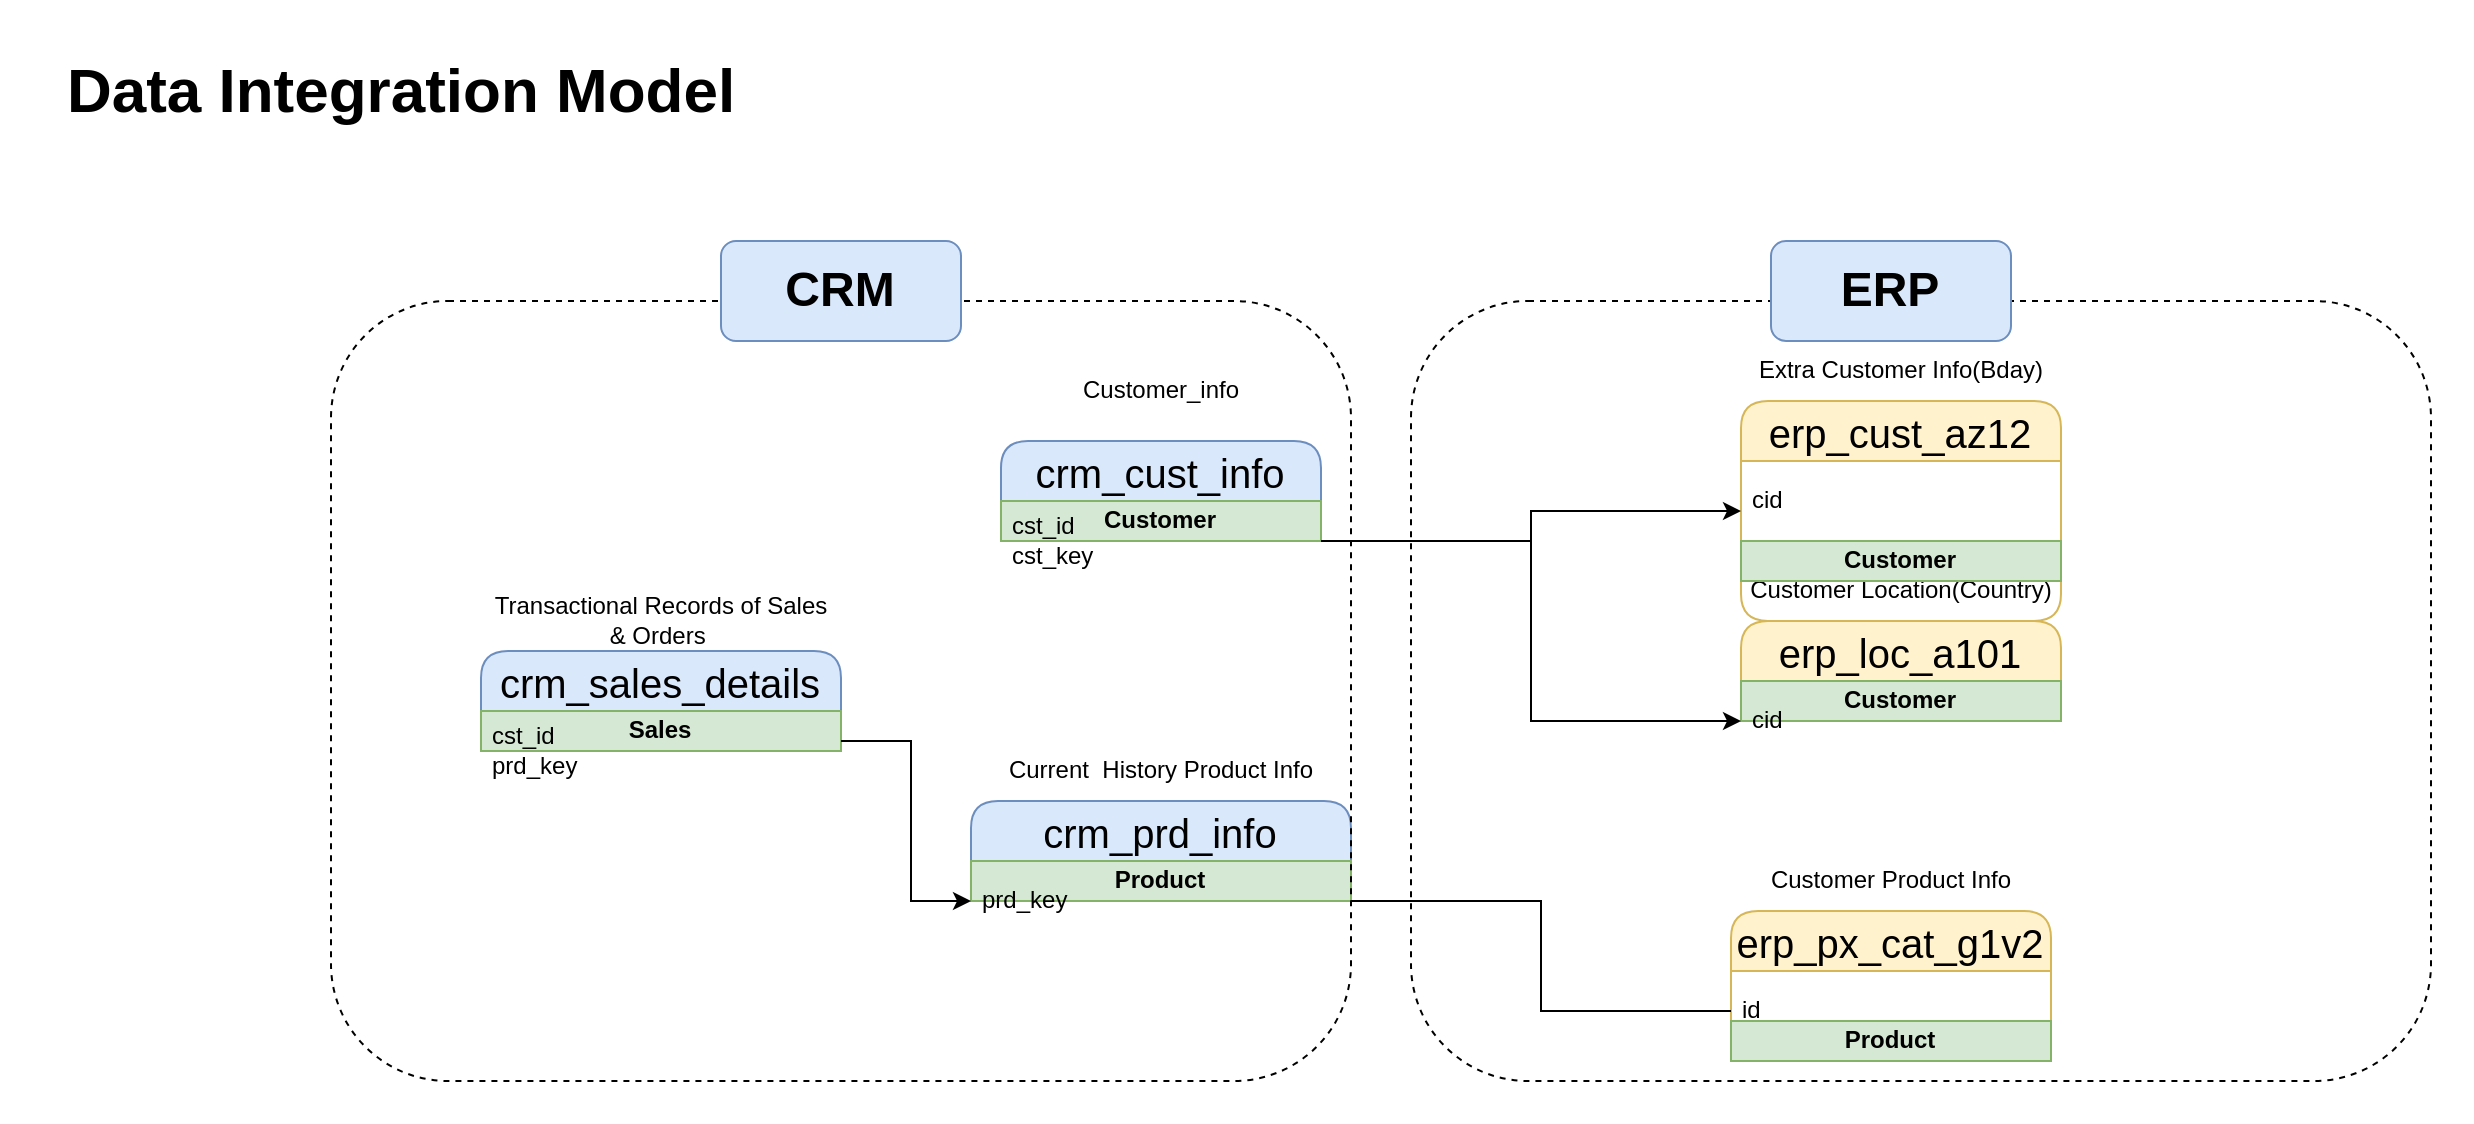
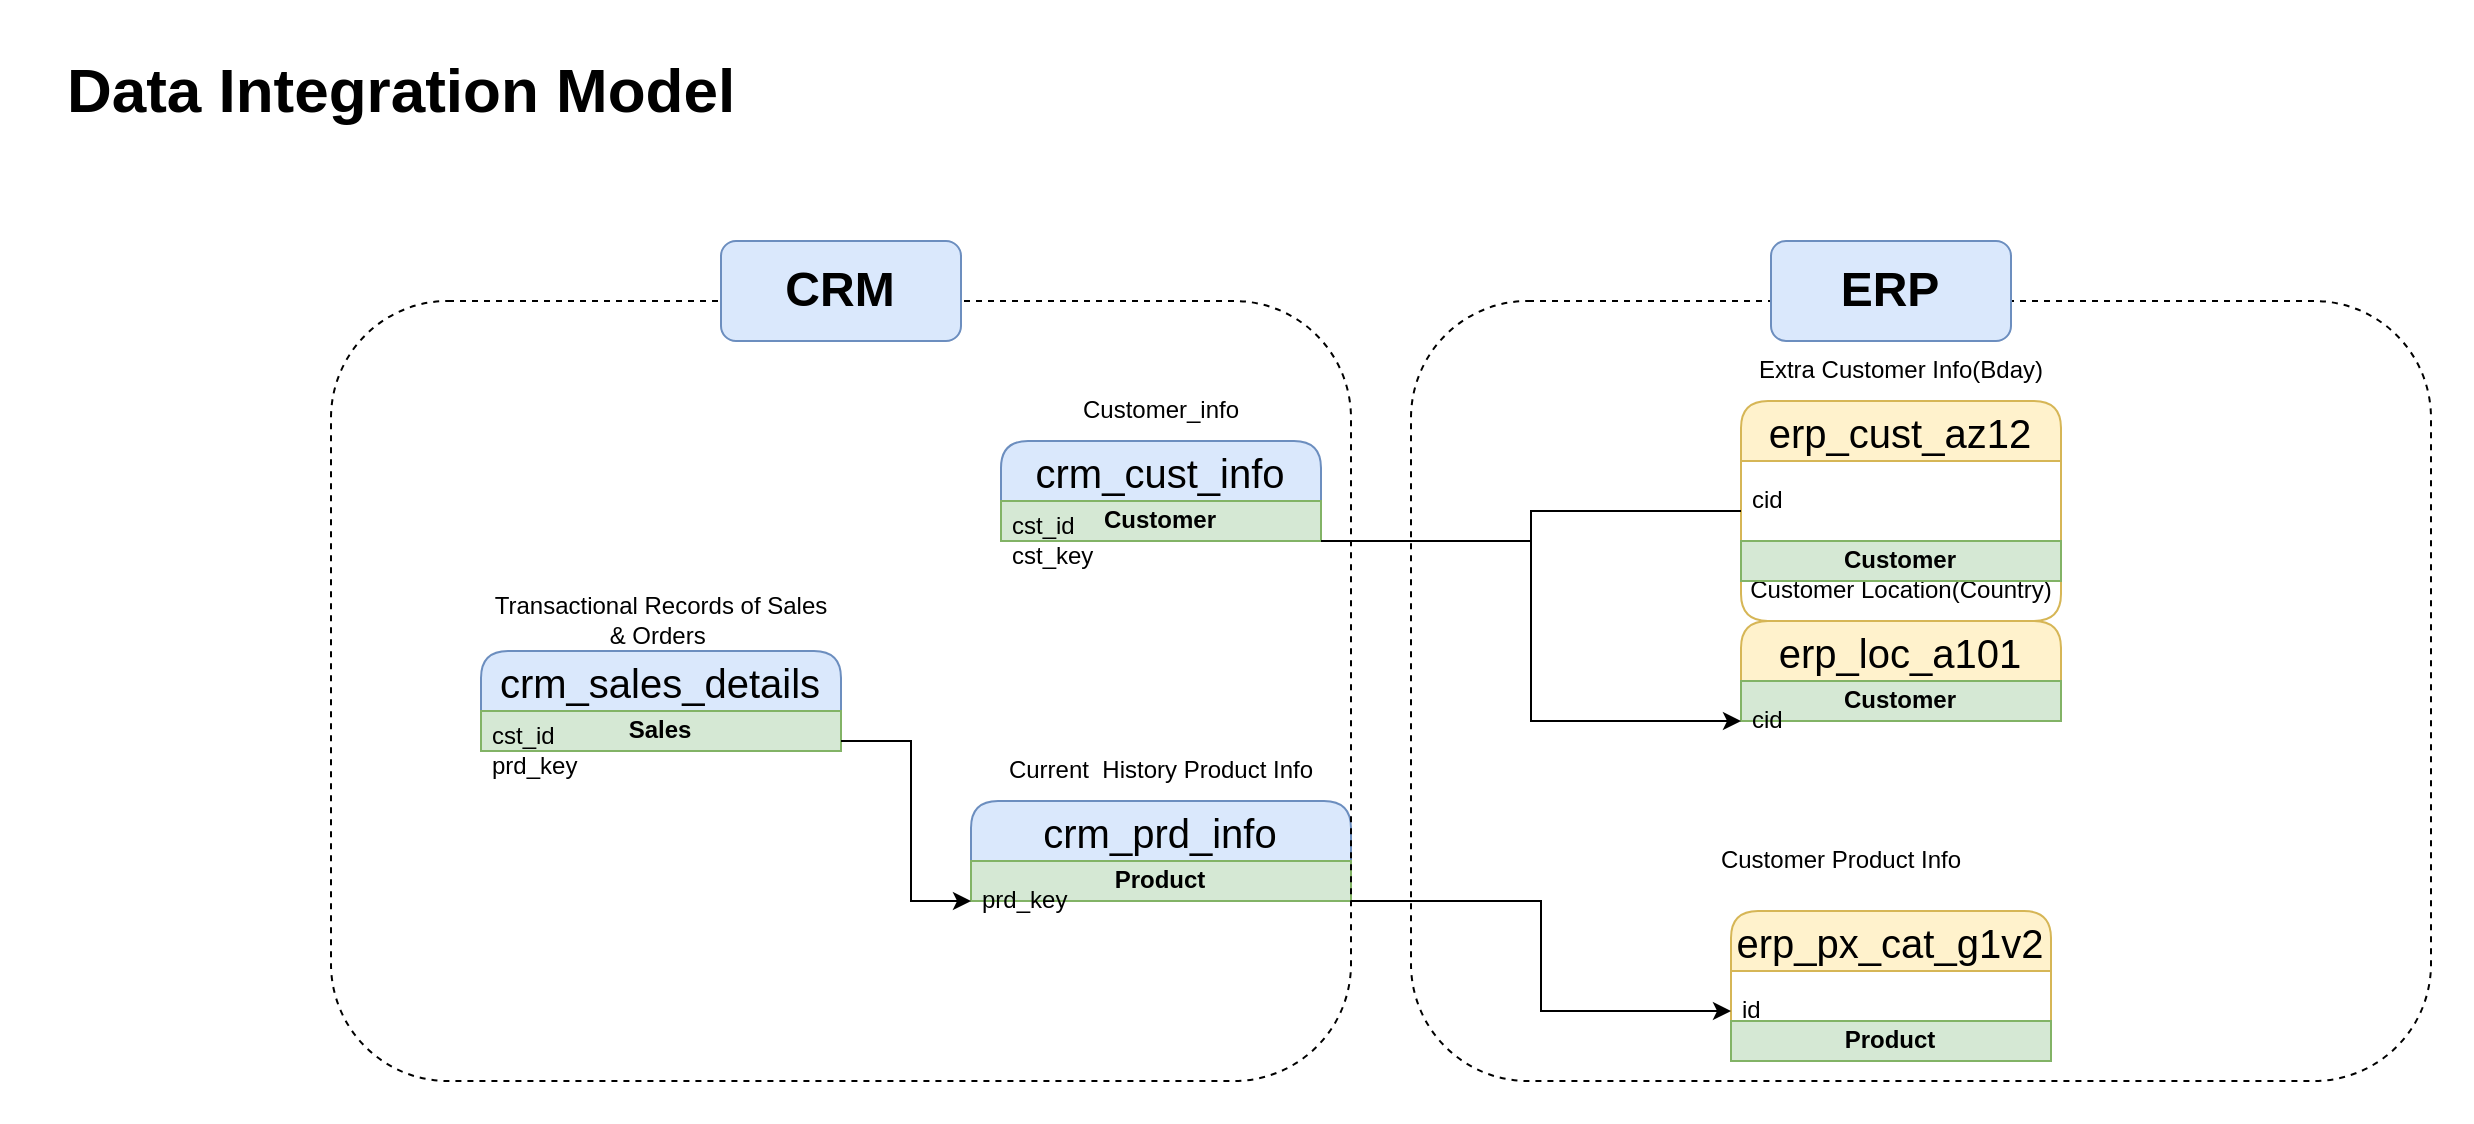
- <mxCell id="6" value="Customer_info" style="text;html=1;align=center;verticalAlign=middle;resizable=0;points=[];autosize=1;strokeColor=none;fillColor=none;container=0;" parent="3" vertex="1"><mxGeometry x="295" y="10" width="100" height="30" as="geometry" /></mxCell>
+ <mxCell id="6" value="Customer_info" style="text;html=1;align=center;verticalAlign=middle;resizable=0;points=[];autosize=1;strokeColor=none;fillColor=none;container=0;" parent="3" vertex="1"><mxGeometry x="295" y="20" width="100" height="30" as="geometry" /></mxCell>
- <mxCell id="23" style="edgeStyle=orthogonalEdgeStyle;rounded=0;orthogonalLoop=1;jettySize=auto;html=1;entryX=0;entryY=0.5;entryDx=0;entryDy=0;" parent="3" source="27" target="14" edge="1"><mxGeometry relative="1" as="geometry" /></mxCell>
+ <mxCell id="23" style="edgeStyle=orthogonalEdgeStyle;rounded=0;orthogonalLoop=1;jettySize=auto;html=1;entryX=0;entryY=0.5;entryDx=0;entryDy=0;endArrow=none;" parent="3" source="27" target="14" edge="1"><mxGeometry relative="1" as="geometry" /></mxCell>
- <mxCell id="22" value="Customer Product Info" style="text;html=1;align=center;verticalAlign=middle;resizable=0;points=[];autosize=1;strokeColor=none;fillColor=none;container=0;" parent="3" vertex="1"><mxGeometry x="640" y="255" width="140" height="30" as="geometry" /></mxCell>
+ <mxCell id="22" value="Customer Product Info" style="text;html=1;align=center;verticalAlign=middle;resizable=0;points=[];autosize=1;strokeColor=none;fillColor=none;container=0;" parent="3" vertex="1"><mxGeometry x="615" y="245" width="140" height="30" as="geometry" /></mxCell>
- <mxCell id="21" style="edgeStyle=orthogonalEdgeStyle;rounded=0;orthogonalLoop=1;jettySize=auto;html=1;entryX=0;entryY=0.5;entryDx=0;entryDy=0;endArrow=none;" parent="3" source="28" target="34" edge="1"><mxGeometry relative="1" as="geometry" /></mxCell>
+ <mxCell id="21" style="edgeStyle=orthogonalEdgeStyle;rounded=0;orthogonalLoop=1;jettySize=auto;html=1;entryX=0;entryY=0.5;entryDx=0;entryDy=0;" parent="3" source="28" target="34" edge="1"><mxGeometry relative="1" as="geometry" /></mxCell>
